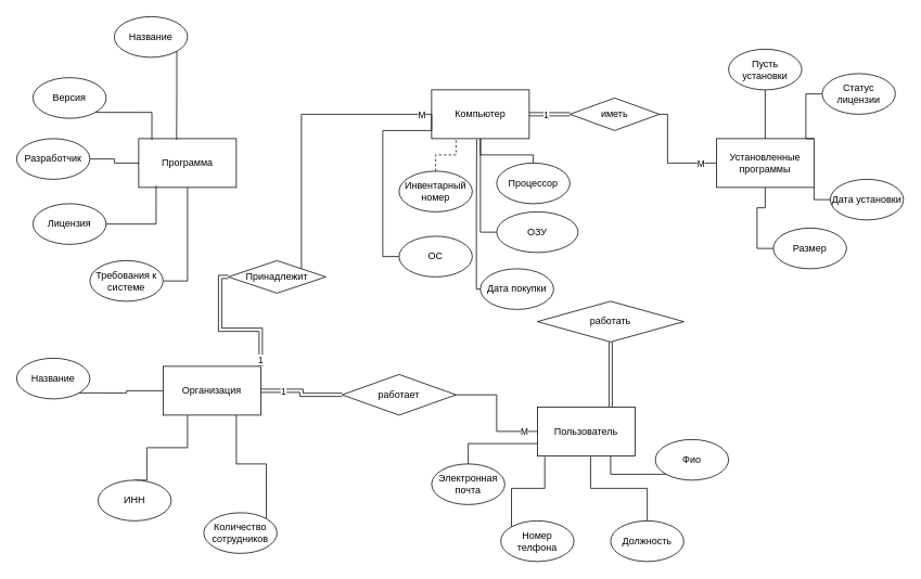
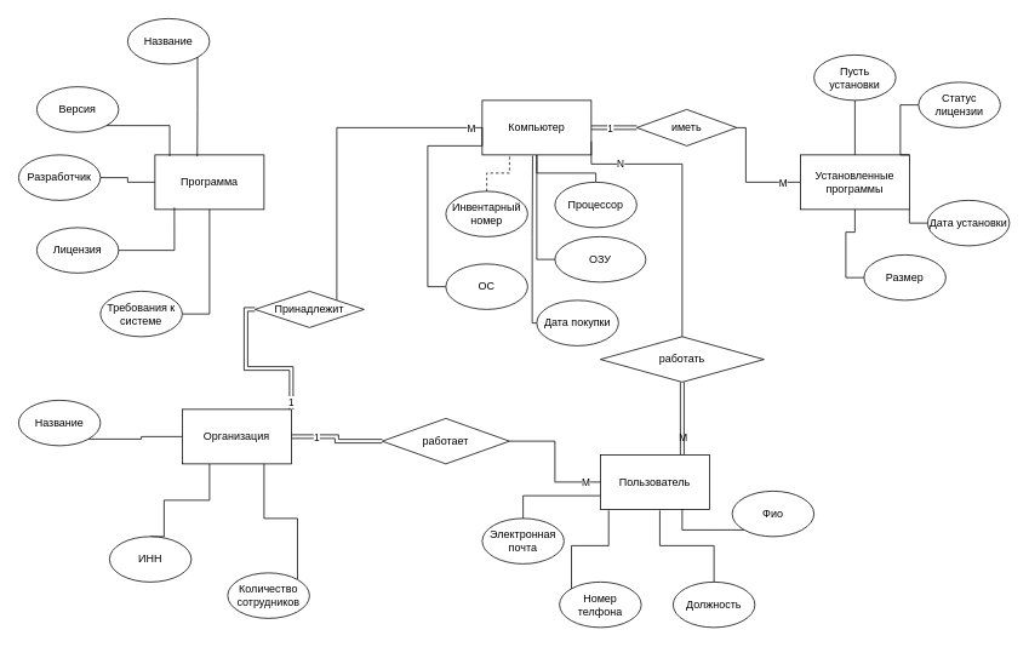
+ <mxCell id="14" style="edgeStyle=orthogonalEdgeStyle;rounded=0;orthogonalLoop=1;jettySize=auto;html=1;exitX=0.5;exitY=0;exitDx=0;exitDy=0;endArrow=none;startFill=0;entryX=1;entryY=0.75;entryDx=0;entryDy=0;" edge="1" parent="1" source="69" target="7"><mxGeometry relative="1" as="geometry"><mxPoint x="750" y="190" as="targetPoint" /><Array as="points"><mxPoint x="750" y="180" /><mxPoint x="650" y="180" /></Array></mxGeometry></mxCell>
+ <mxCell id="15" value="1" style="edgeLabel;html=1;align=center;verticalAlign=middle;resizable=0;points=[];" vertex="1" connectable="0" parent="14"><mxGeometry x="0.638" y="1" relative="1" as="geometry"><mxPoint as="offset" /></mxGeometry></mxCell>
+ <mxCell id="16" value="М" style="edgeLabel;html=1;align=center;verticalAlign=middle;resizable=0;points=[];" vertex="1" connectable="0" parent="14"><mxGeometry x="-0.912" relative="1" as="geometry"><mxPoint y="124" as="offset" /></mxGeometry></mxCell>
+ <mxCell id="17" value="N" style="edgeLabel;html=1;align=center;verticalAlign=middle;resizable=0;points=[];" vertex="1" connectable="0" parent="14"><mxGeometry x="0.642" y="-1" relative="1" as="geometry"><mxPoint as="offset" /></mxGeometry></mxCell>
- <mxCell id="54" value="Должность" style="ellipse;whiteSpace=wrap;html=1;" vertex="1" parent="1"><mxGeometry x="750" y="640" width="90" height="50" as="geometry" /></mxCell>
+ <mxCell id="54" value="Должность" style="ellipse;whiteSpace=wrap;html=1;" vertex="1" parent="1"><mxGeometry x="740" y="640" width="90" height="50" as="geometry" /></mxCell>
